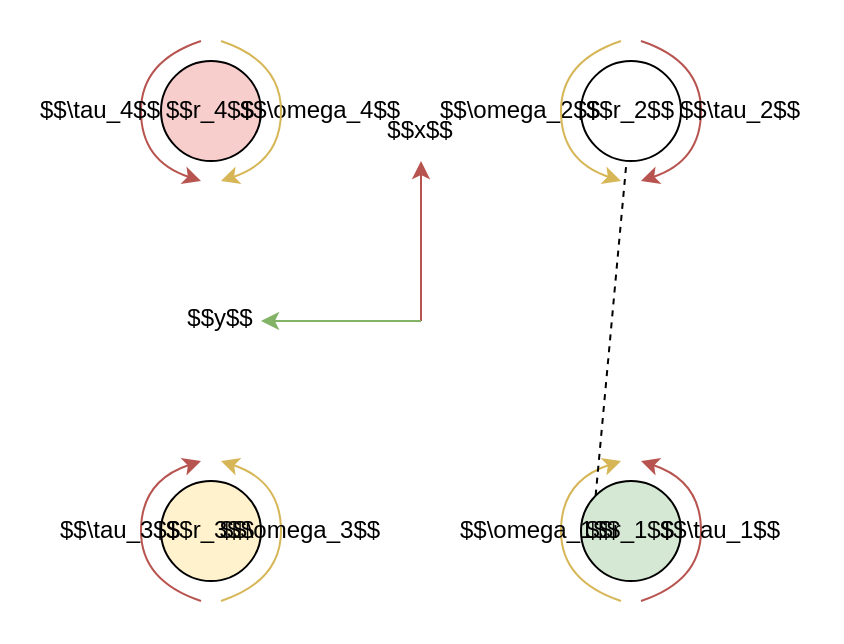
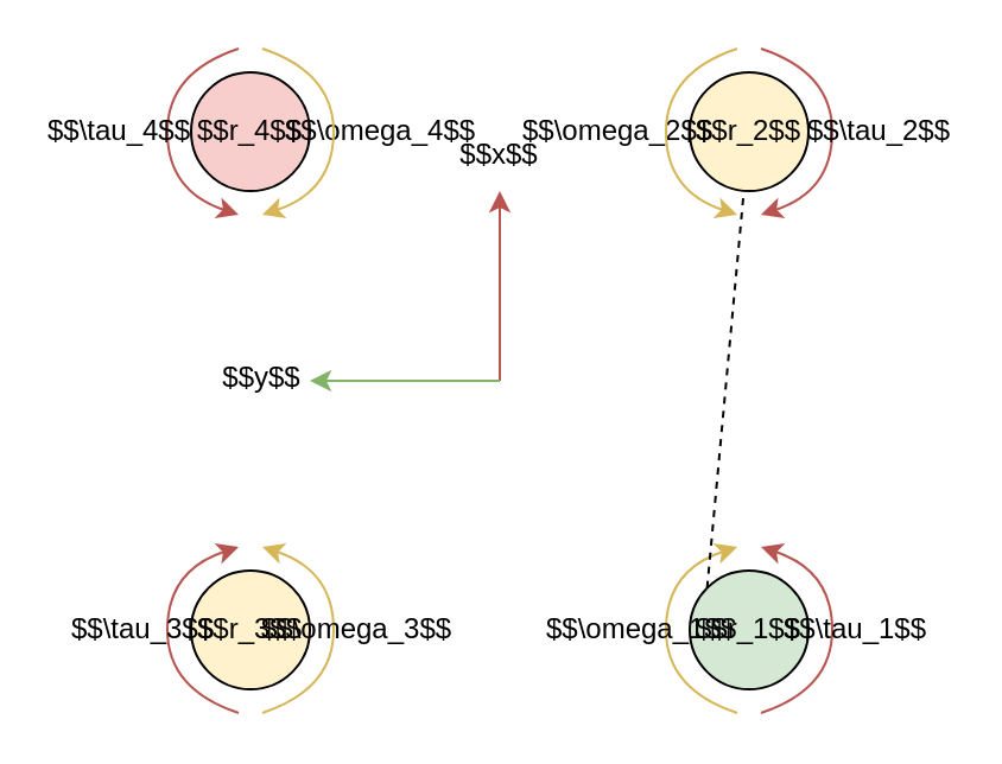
- <mxCell id="7" value="$$r_2$$" style="ellipse;whiteSpace=wrap;html=1;aspect=fixed;" vertex="1" parent="1"><mxGeometry x="290" y="30" width="50" height="50" as="geometry" /></mxCell>
+ <mxCell id="7" value="$$r_2$$" style="ellipse;whiteSpace=wrap;html=1;aspect=fixed;fillColor=#fff2cc;" vertex="1" parent="1"><mxGeometry x="290" y="30" width="50" height="50" as="geometry" /></mxCell>
